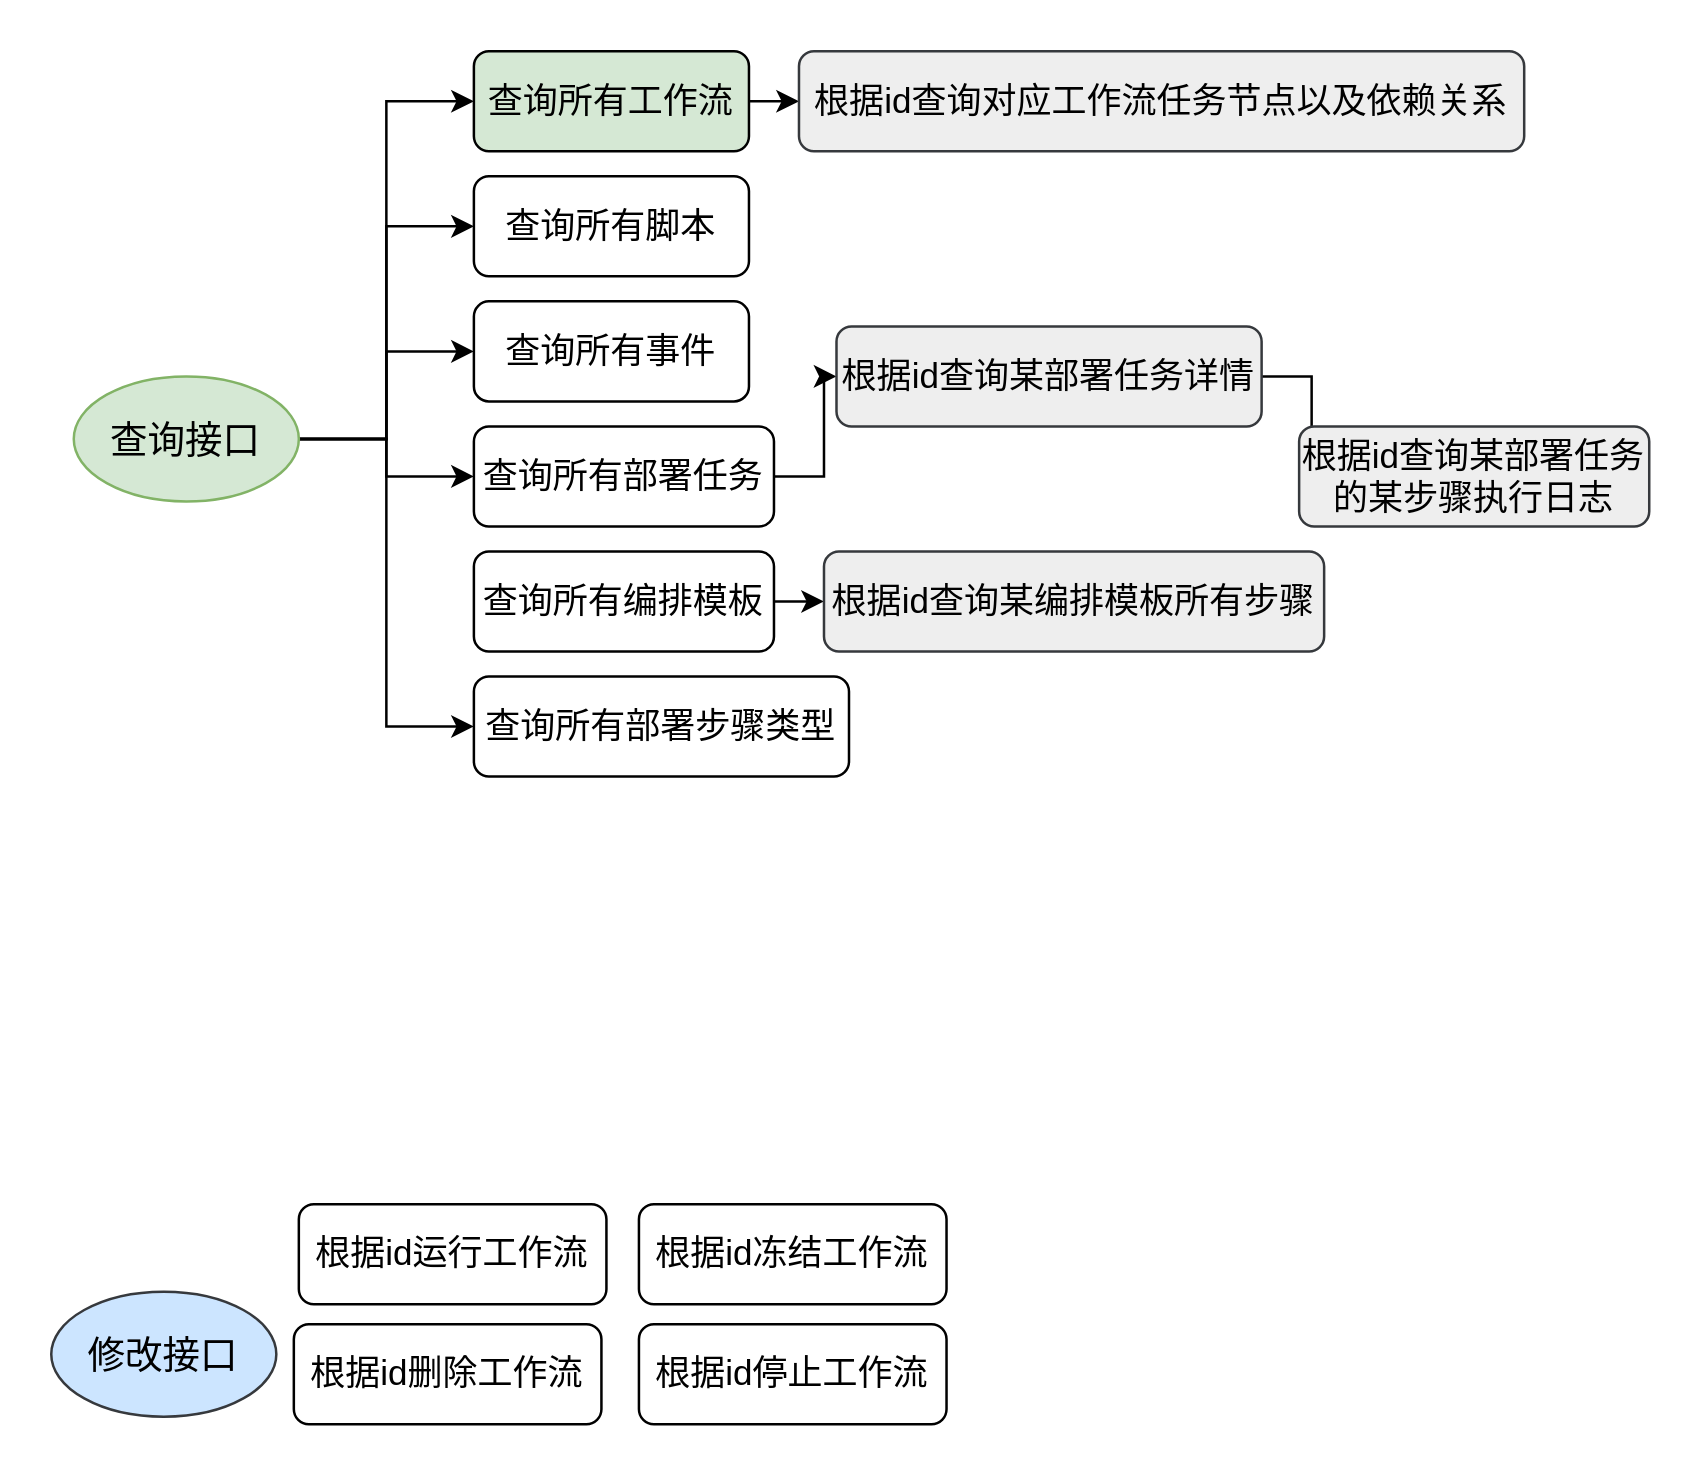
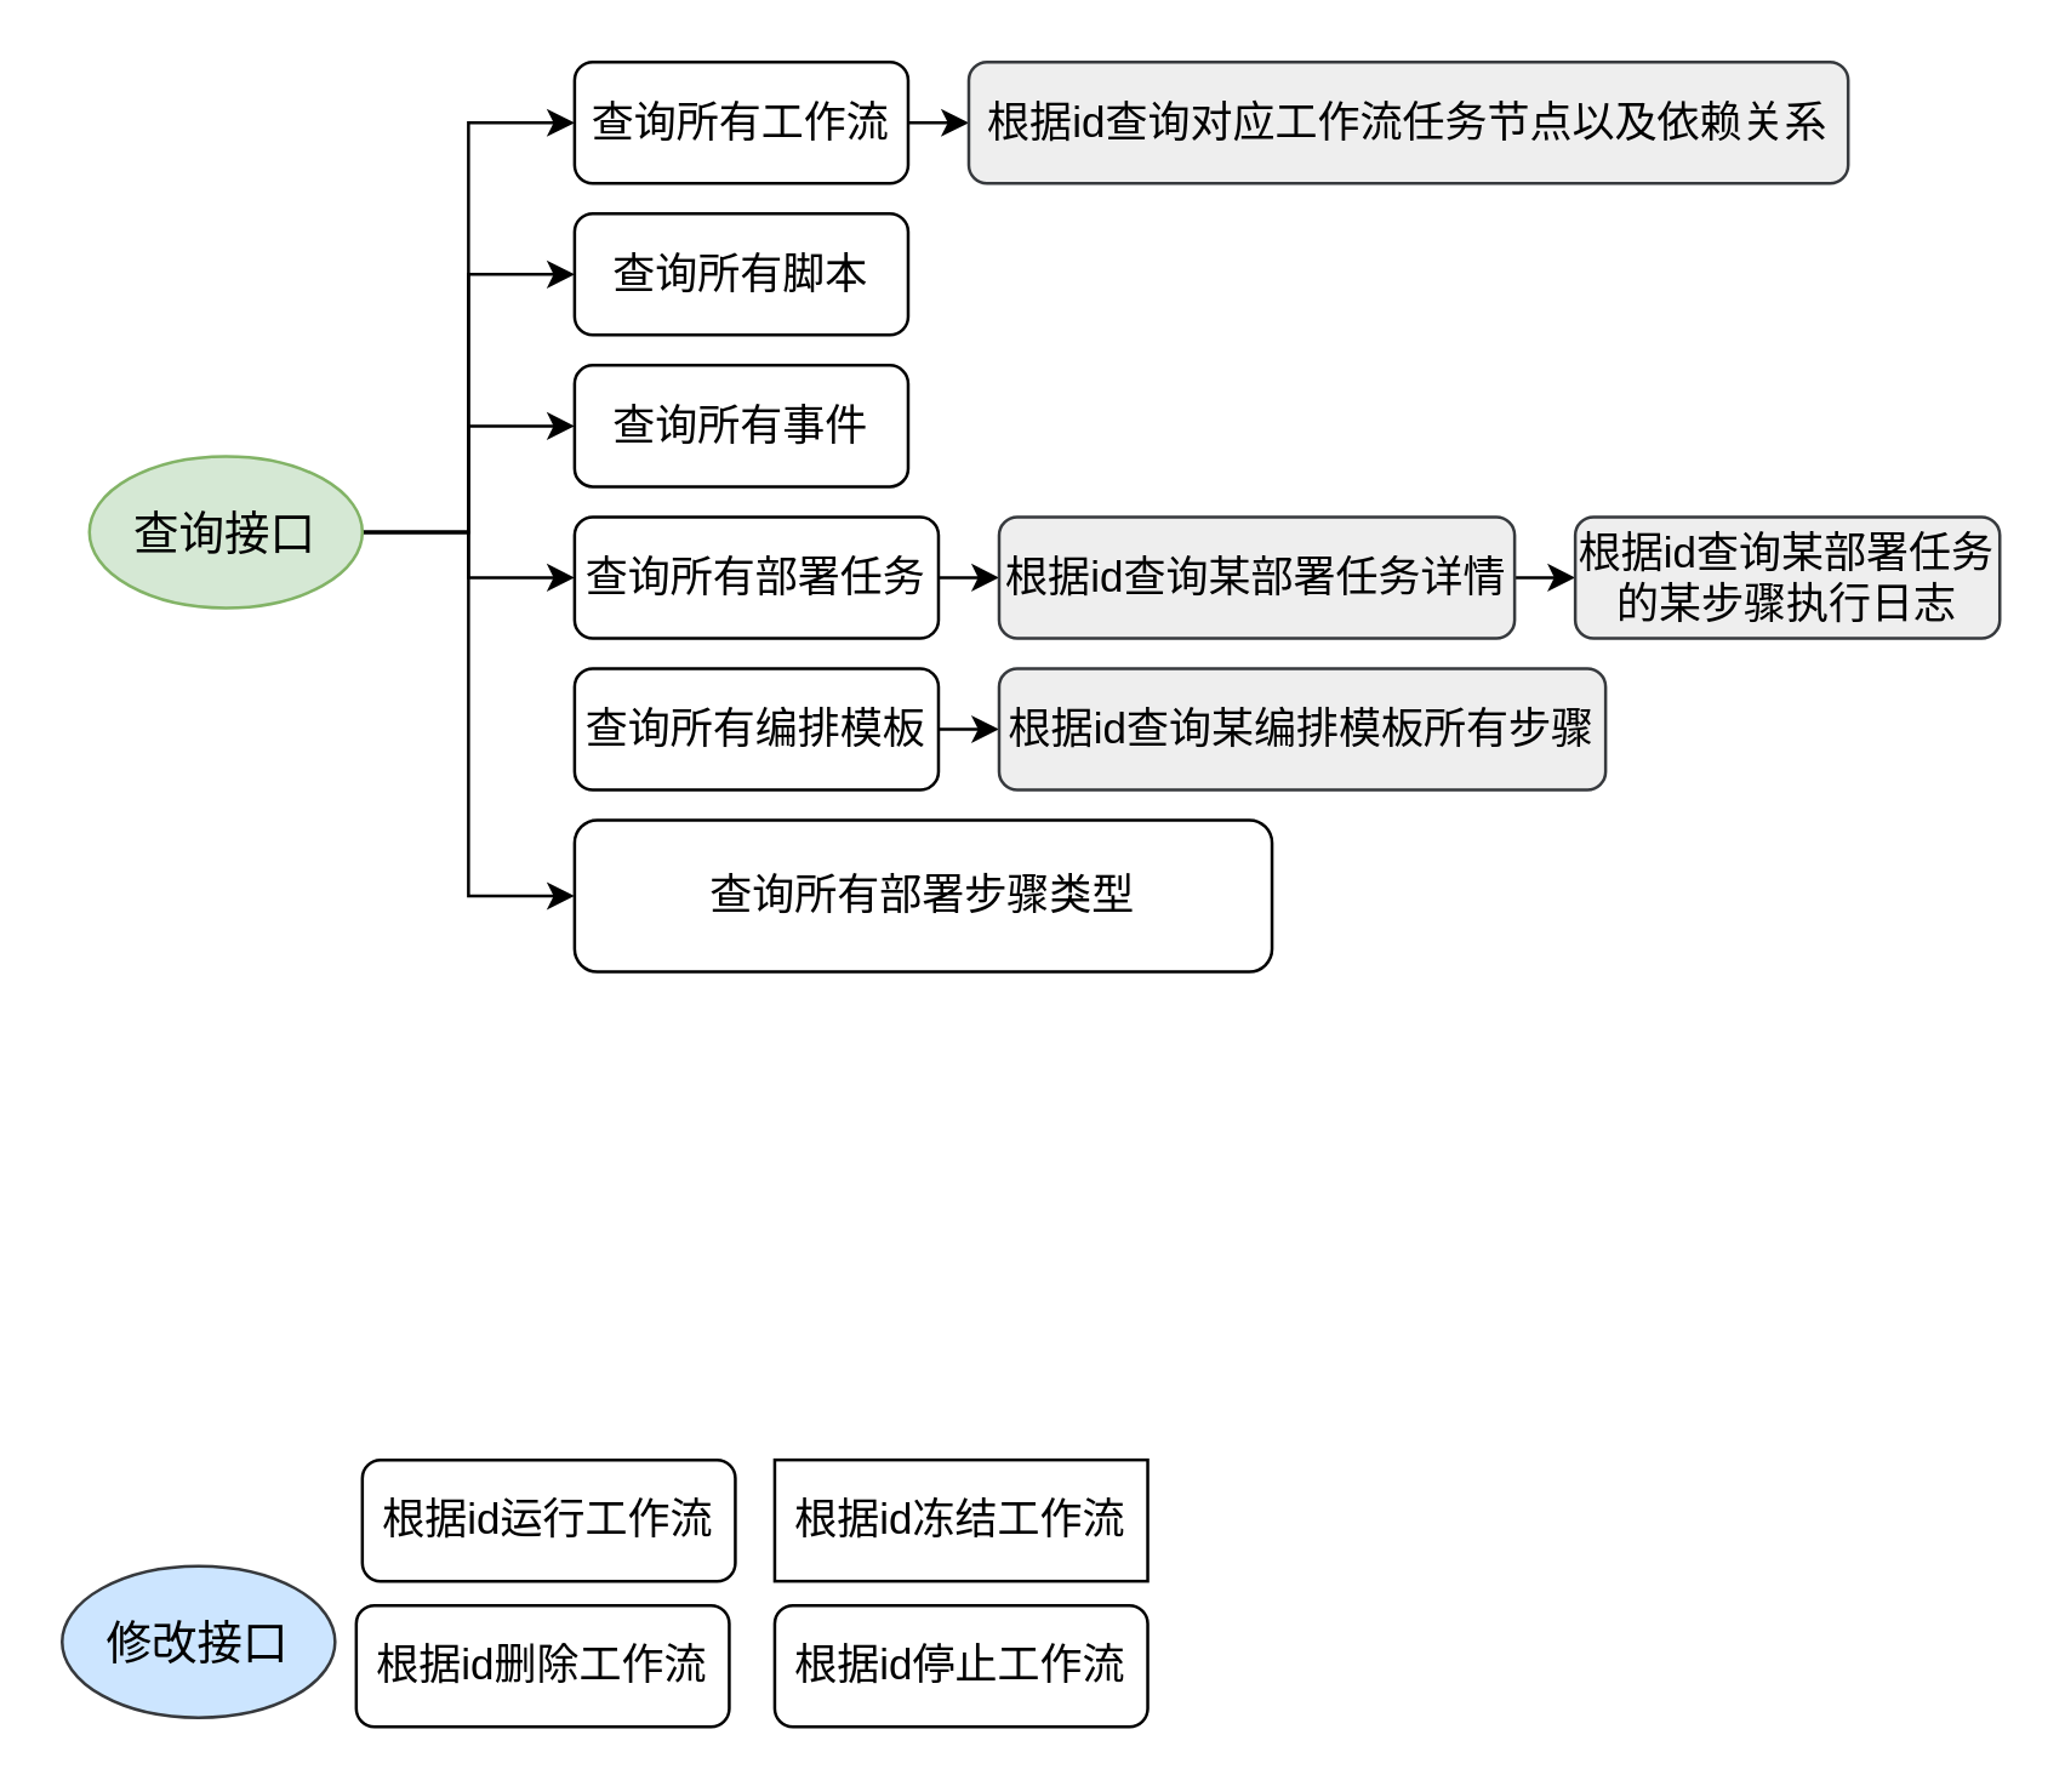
- <mxCell id="9" value="&lt;font style=&quot;font-size: 14px;&quot;&gt;查询所有工作流&lt;/font&gt;" style="rounded=1;whiteSpace=wrap;html=1;fillColor=#d5e8d4;" vertex="1" parent="1"><mxGeometry x="189" y="20" width="110" height="40" as="geometry" /></mxCell>
+ <mxCell id="9" value="&lt;font style=&quot;font-size: 14px;&quot;&gt;查询所有工作流&lt;/font&gt;" style="rounded=1;whiteSpace=wrap;html=1;" vertex="1" parent="1"><mxGeometry x="189" y="20" width="110" height="40" as="geometry" /></mxCell>
- <mxCell id="18" value="&lt;font style=&quot;font-size: 14px;&quot;&gt;根据id查询某部署任务详情&lt;/font&gt;" style="rounded=1;whiteSpace=wrap;html=1;fillColor=#eeeeee;strokeColor=#36393d;" vertex="1" parent="1"><mxGeometry x="334" y="130" width="170" height="40" as="geometry" /></mxCell>
+ <mxCell id="18" value="&lt;font style=&quot;font-size: 14px;&quot;&gt;根据id查询某部署任务详情&lt;/font&gt;" style="rounded=1;whiteSpace=wrap;html=1;fillColor=#eeeeee;strokeColor=#36393d;" vertex="1" parent="1"><mxGeometry x="329" y="170" width="170" height="40" as="geometry" /></mxCell>
- <mxCell id="16" value="&lt;font style=&quot;font-size: 14px;&quot;&gt;查询所有部署步骤类型&lt;/font&gt;" style="rounded=1;whiteSpace=wrap;html=1;" vertex="1" parent="1"><mxGeometry x="189" y="270" width="150" height="40" as="geometry" /></mxCell>
+ <mxCell id="16" value="&lt;font style=&quot;font-size: 14px;&quot;&gt;查询所有部署步骤类型&lt;/font&gt;" style="rounded=1;whiteSpace=wrap;html=1;" vertex="1" parent="1"><mxGeometry x="189" y="270" width="230" height="50" as="geometry" /></mxCell>
- <mxCell id="24" value="&lt;font style=&quot;font-size: 14px;&quot;&gt;根据id冻结工作流&lt;/font&gt;" style="rounded=1;whiteSpace=wrap;html=1;" vertex="1" parent="1"><mxGeometry x="255" y="481" width="123" height="40" as="geometry" /></mxCell>
+ <mxCell id="24" value="&lt;font style=&quot;font-size: 14px;&quot;&gt;根据id冻结工作流&lt;/font&gt;" style="whiteSpace=wrap;html=1;rounded=0;" vertex="1" parent="1"><mxGeometry x="255" y="481" width="123" height="40" as="geometry" /></mxCell>
